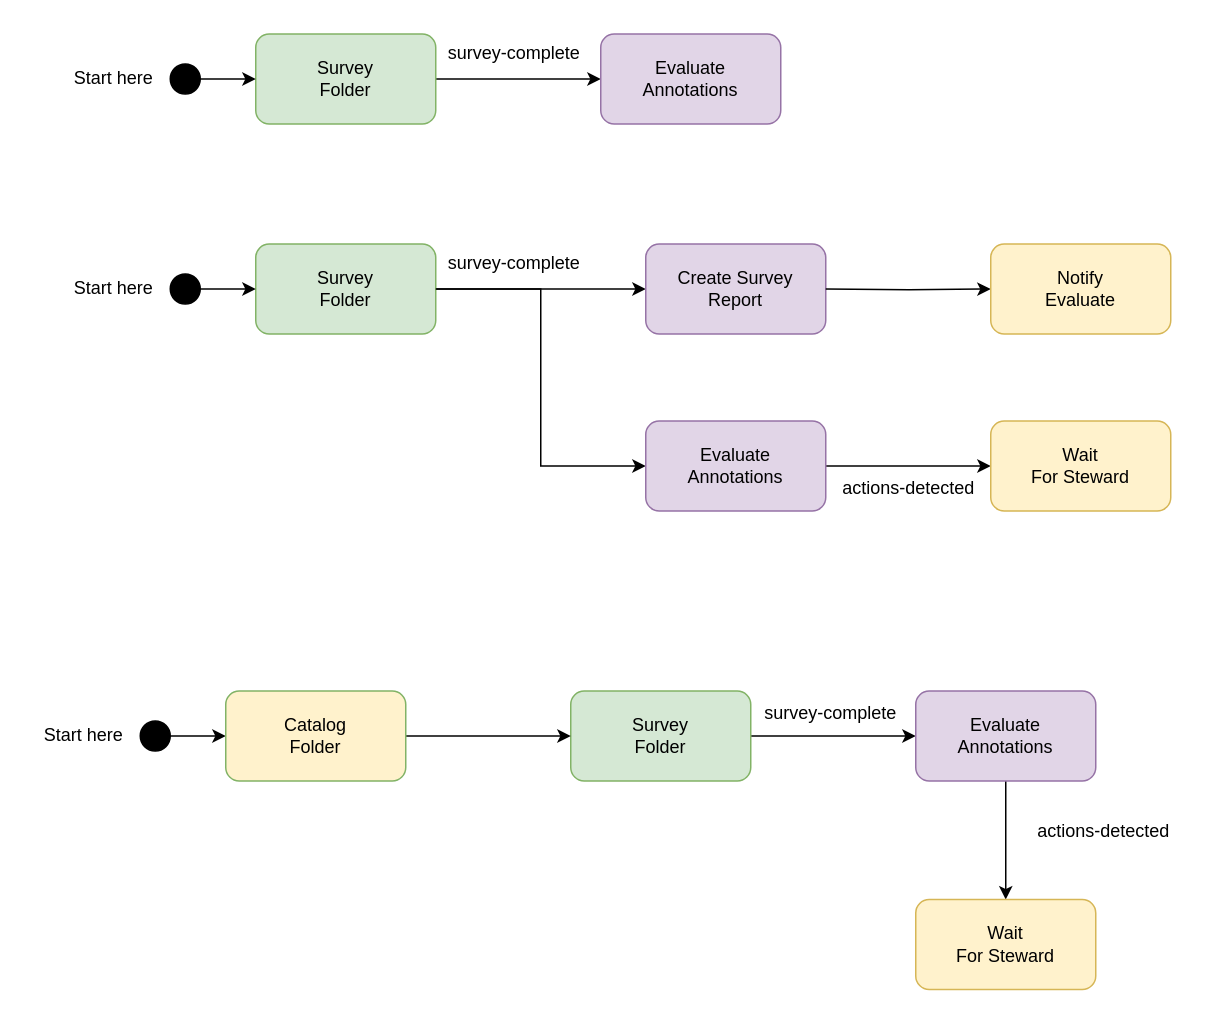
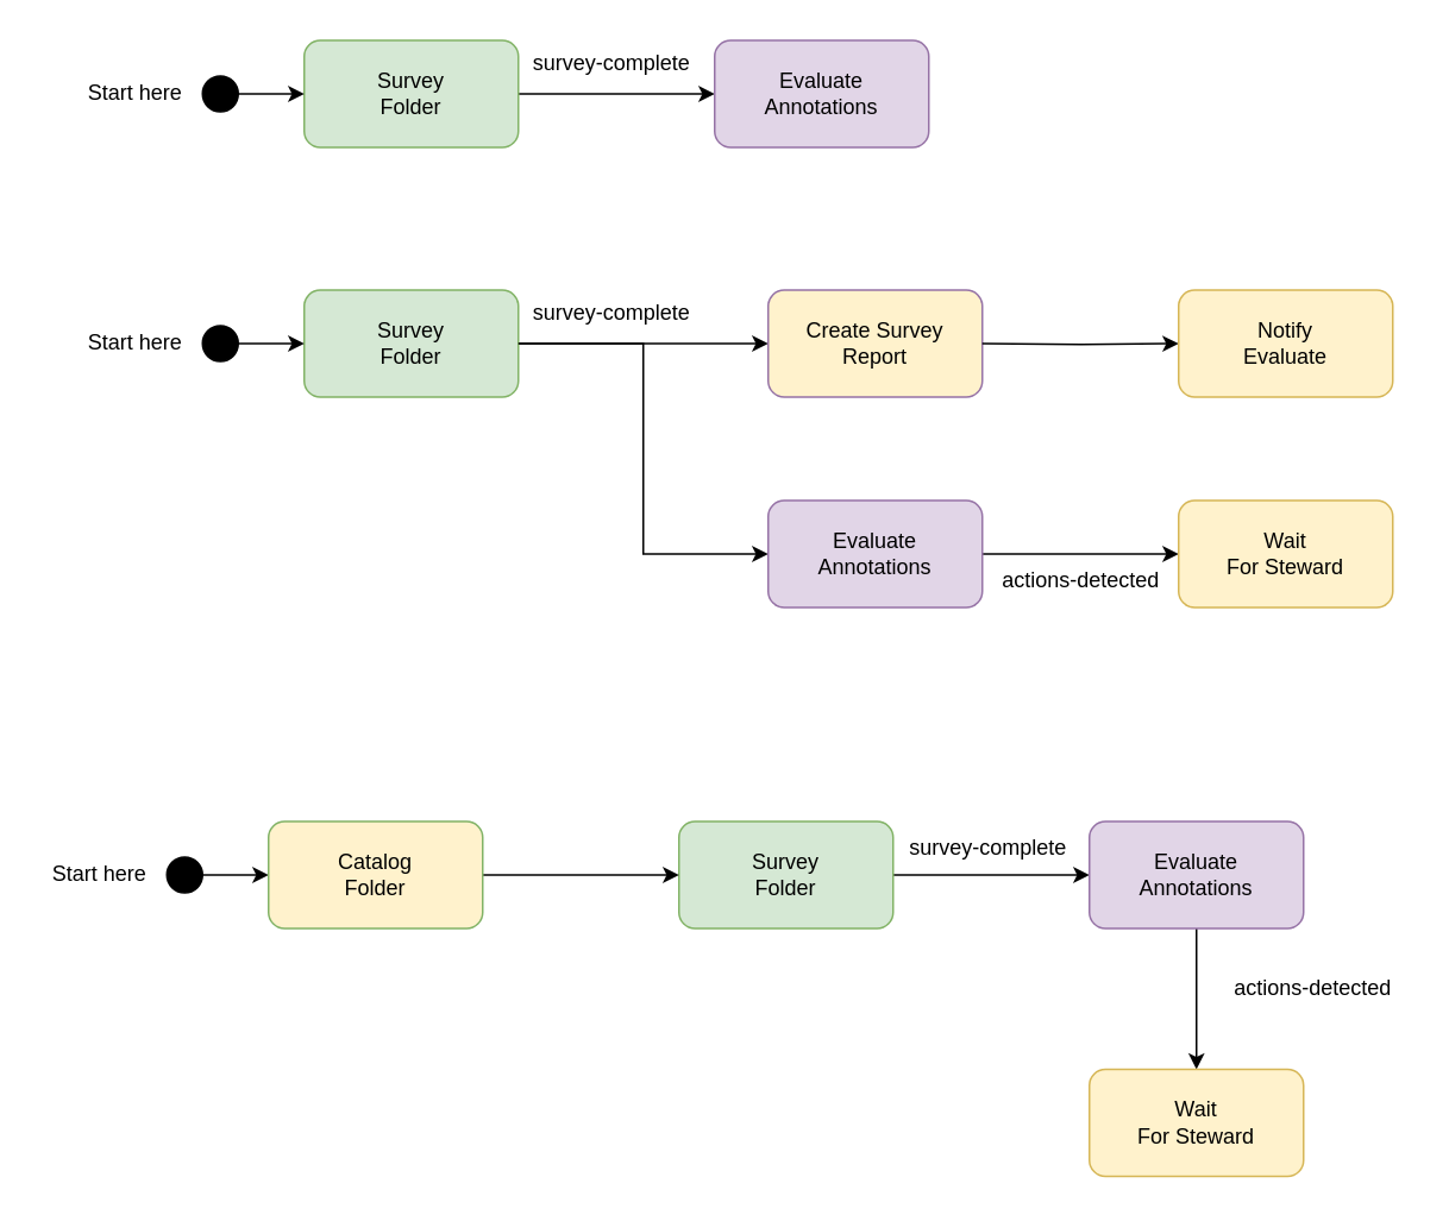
- <mxCell id="30" value="Create Survey&lt;div&gt;Report&lt;/div&gt;" style="rounded=1;whiteSpace=wrap;html=1;fillColor=#e1d5e7;strokeColor=#9673a6;" vertex="1" parent="1"><mxGeometry x="430" y="162" width="120" height="60" as="geometry" /></mxCell>
+ <mxCell id="30" value="Create Survey&lt;div&gt;Report&lt;/div&gt;" style="rounded=1;whiteSpace=wrap;html=1;fillColor=#fff2cc;strokeColor=#9673a6;" vertex="1" parent="1"><mxGeometry x="430" y="162" width="120" height="60" as="geometry" /></mxCell>
